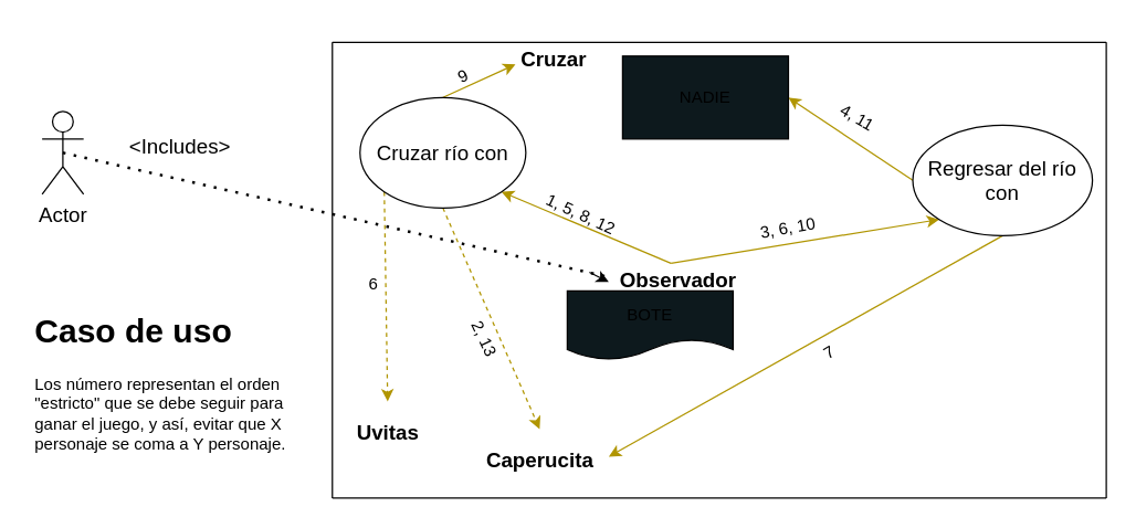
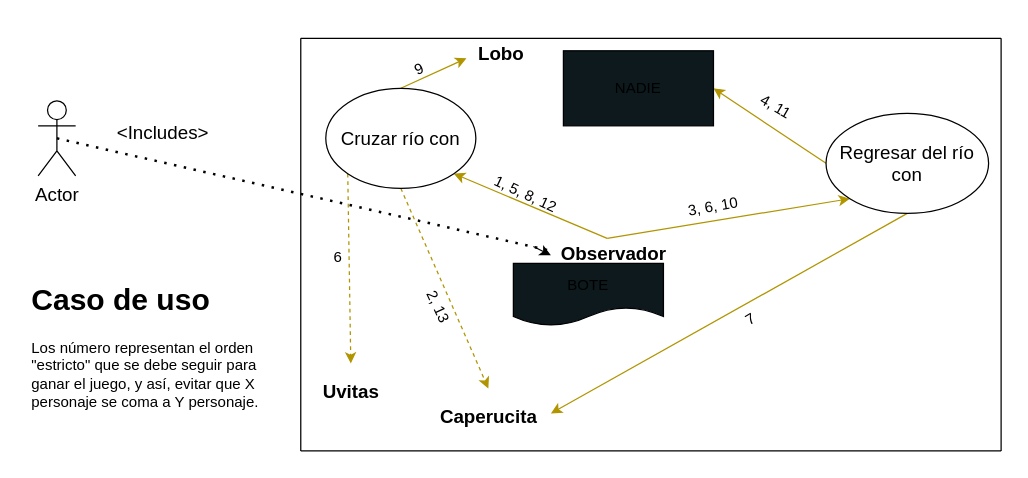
- <mxCell id="20" value="&lt;font style=&quot;font-size: 15px;&quot;&gt;Cruzar&lt;/font&gt;" style="text;strokeColor=none;fillColor=none;html=1;fontSize=24;fontStyle=1;verticalAlign=middle;align=center;" vertex="1" parent="1"><mxGeometry x="350" y="20" width="100" height="40" as="geometry" /></mxCell>
+ <mxCell id="20" value="&lt;font style=&quot;font-size: 15px;&quot;&gt;Lobo&lt;/font&gt;" style="text;strokeColor=none;fillColor=none;html=1;fontSize=24;fontStyle=1;verticalAlign=middle;align=center;" vertex="1" parent="1"><mxGeometry x="350" y="20" width="100" height="40" as="geometry" /></mxCell>
